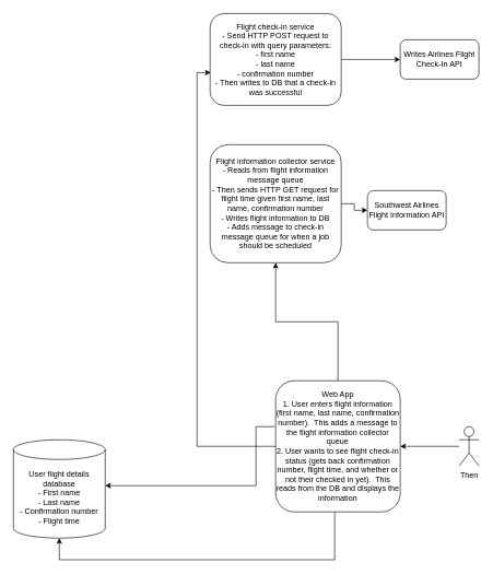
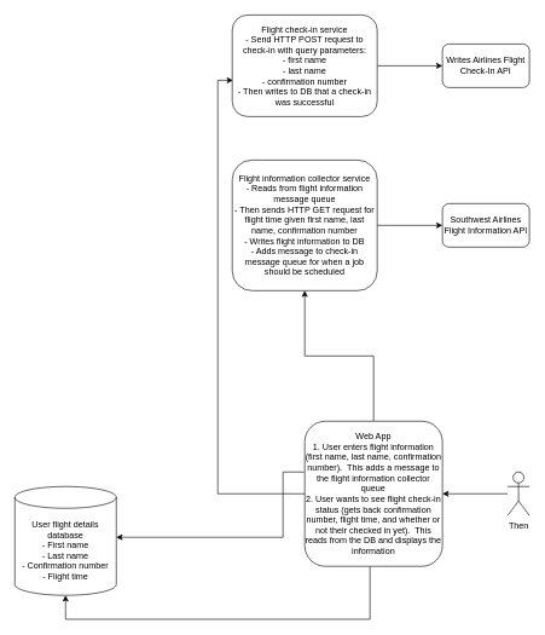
- <mxCell id="9" value="Southwest Airlines Flight Information API" style="rounded=1;whiteSpace=wrap;html=1;" parent="1" vertex="1"><mxGeometry x="560" y="290" width="120" height="60" as="geometry" /></mxCell>
+ <mxCell id="9" value="Southwest Airlines Flight Information API" style="rounded=1;whiteSpace=wrap;html=1;" parent="1" vertex="1"><mxGeometry x="610" y="280" width="120" height="60" as="geometry" /></mxCell>
